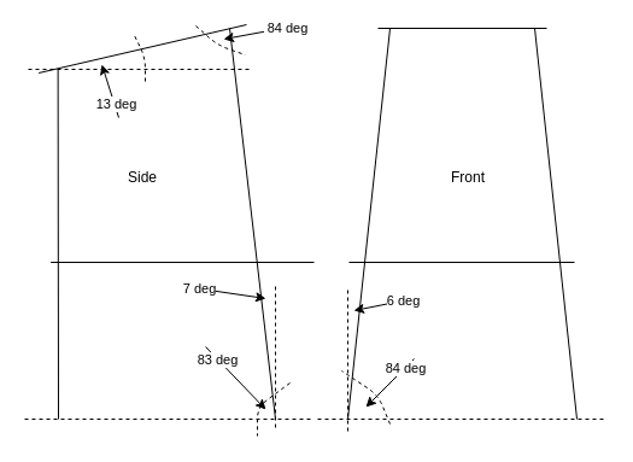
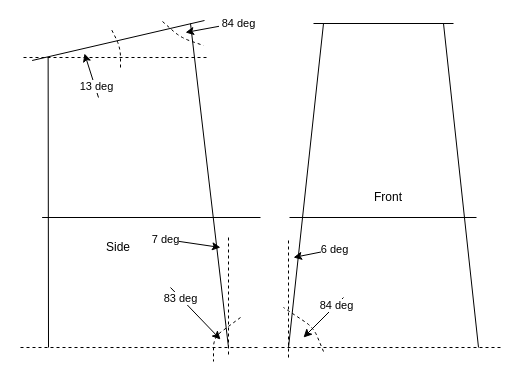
- <mxCell id="32" value="Side" style="text;html=1;strokeColor=none;fillColor=none;align=center;verticalAlign=middle;whiteSpace=wrap;rounded=0;" vertex="1" parent="1"><mxGeometry x="98" y="137" width="40" height="20" as="geometry" /></mxCell>
+ <mxCell id="32" value="Side" style="text;html=1;strokeColor=none;fillColor=none;align=center;verticalAlign=middle;whiteSpace=wrap;rounded=0;" vertex="1" parent="1"><mxGeometry x="98" y="237" width="40" height="20" as="geometry" /></mxCell>
- <mxCell id="31" value="Front" style="text;html=1;strokeColor=none;fillColor=none;align=center;verticalAlign=middle;whiteSpace=wrap;rounded=0;" vertex="1" parent="1"><mxGeometry x="368" y="137" width="40" height="20" as="geometry" /></mxCell>
+ <mxCell id="31" value="Front" style="text;html=1;strokeColor=none;fillColor=none;align=center;verticalAlign=middle;whiteSpace=wrap;rounded=0;" vertex="1" parent="1"><mxGeometry x="368" y="187" width="40" height="20" as="geometry" /></mxCell>
